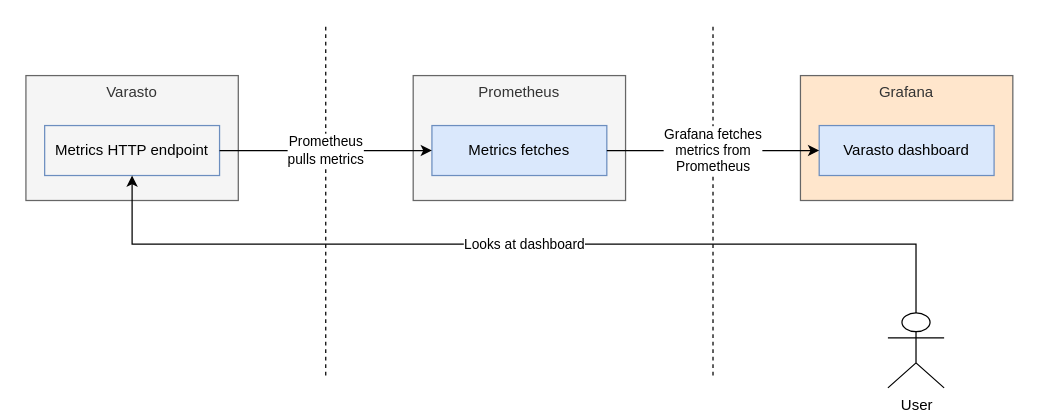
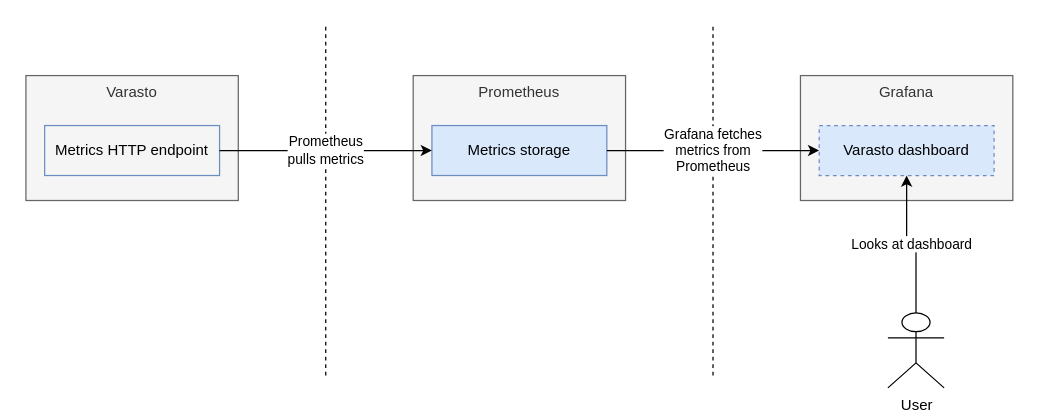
- <mxCell id="6" value="Grafana" style="rounded=0;whiteSpace=wrap;html=1;verticalAlign=top;fillColor=#ffe6cc;strokeColor=#666666;fontColor=#333333;" vertex="1" parent="1"><mxGeometry x="640" y="60" width="170" height="100" as="geometry" /></mxCell>
+ <mxCell id="6" value="Grafana" style="rounded=0;whiteSpace=wrap;html=1;verticalAlign=top;fillColor=#f5f5f5;strokeColor=#666666;fontColor=#333333;" vertex="1" parent="1"><mxGeometry x="640" y="60" width="170" height="100" as="geometry" /></mxCell>
- <mxCell id="5" value="Metrics fetches" style="rounded=0;whiteSpace=wrap;html=1;fillColor=#dae8fc;strokeColor=#6c8ebf;" vertex="1" parent="1"><mxGeometry x="345" y="100" width="140" height="40" as="geometry" /></mxCell>
+ <mxCell id="5" value="Metrics storage" style="rounded=0;whiteSpace=wrap;html=1;fillColor=#dae8fc;strokeColor=#6c8ebf;" vertex="1" parent="1"><mxGeometry x="345" y="100" width="140" height="40" as="geometry" /></mxCell>
- <mxCell id="7" value="Varasto dashboard" style="rounded=0;whiteSpace=wrap;html=1;fillColor=#dae8fc;strokeColor=#6c8ebf;" vertex="1" parent="1"><mxGeometry x="655" y="100" width="140" height="40" as="geometry" /></mxCell>
+ <mxCell id="7" value="Varasto dashboard" style="rounded=0;whiteSpace=wrap;html=1;fillColor=#dae8fc;strokeColor=#6c8ebf;dashed=1;" vertex="1" parent="1"><mxGeometry x="655" y="100" width="140" height="40" as="geometry" /></mxCell>
- <mxCell id="8" value="Looks at dashboard" style="edgeStyle=orthogonalEdgeStyle;rounded=0;orthogonalLoop=1;jettySize=auto;html=1;exitX=0.5;exitY=0;exitDx=0;exitDy=0;exitPerimeter=0;" edge="1" parent="1" source="9" target="3"><mxGeometry relative="1" as="geometry" /></mxCell>
+ <mxCell id="8" value="Looks at dashboard" style="edgeStyle=orthogonalEdgeStyle;rounded=0;orthogonalLoop=1;jettySize=auto;html=1;exitX=0.5;exitY=0;exitDx=0;exitDy=0;exitPerimeter=0;" edge="1" parent="1" source="9" target="7"><mxGeometry relative="1" as="geometry" /></mxCell>
